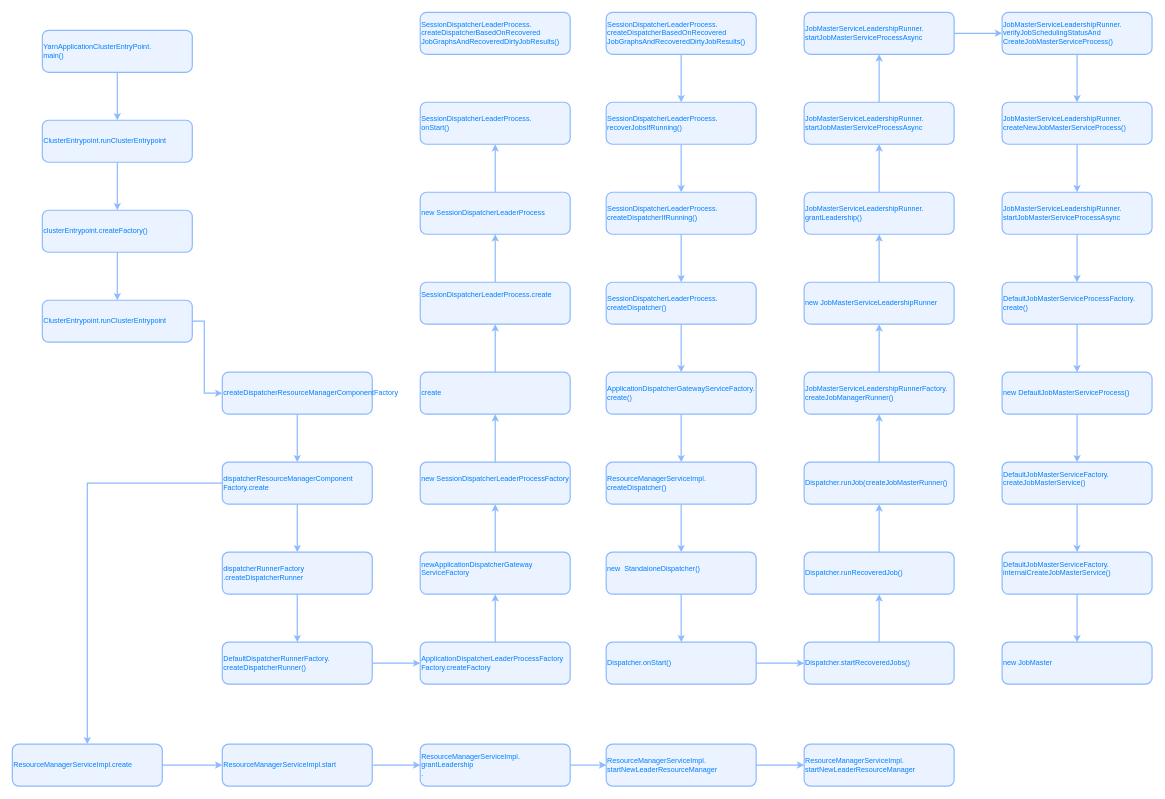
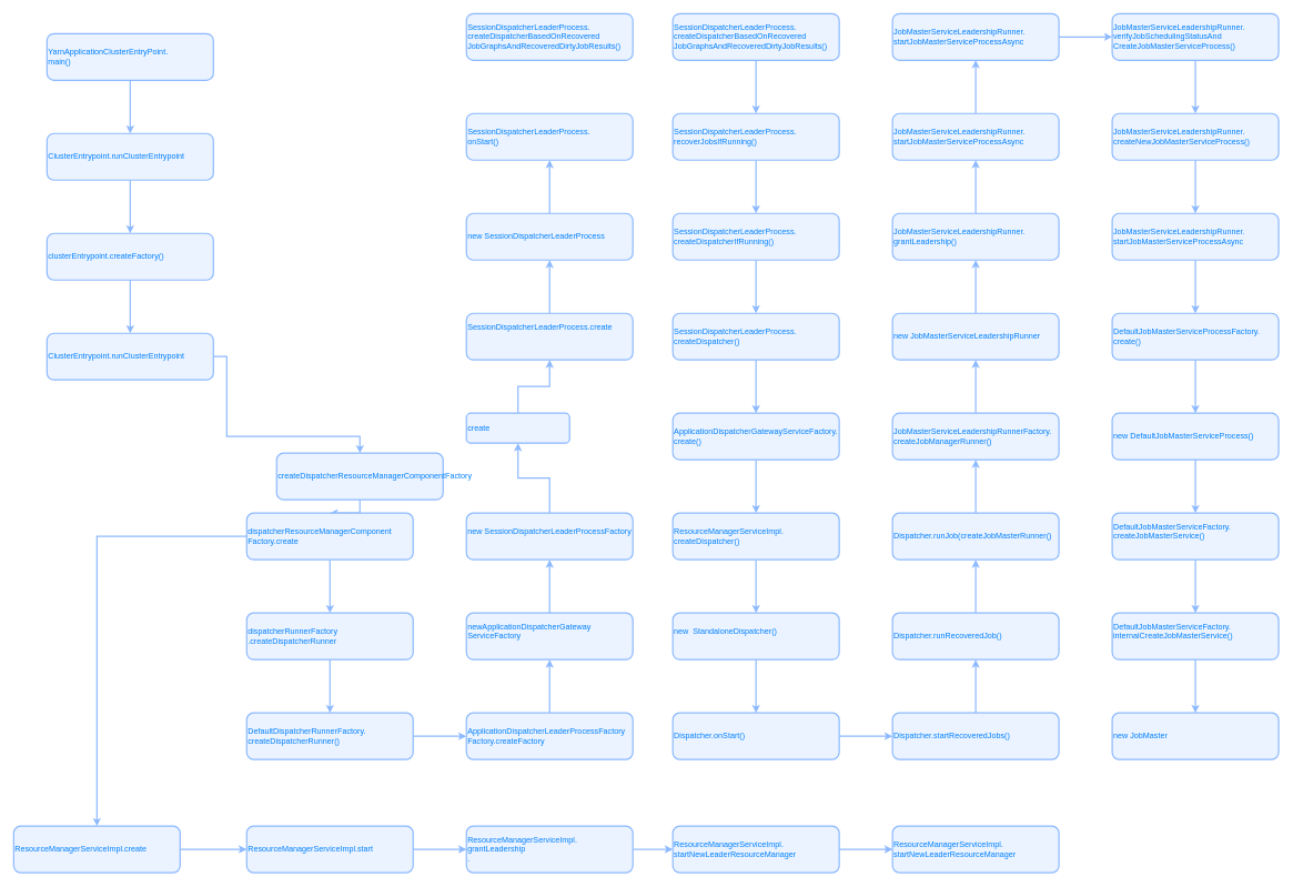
- <mxCell id="59" value="&lt;font color=&quot;#007fff&quot;&gt;createDispatcherResourceManagerComponentFactory&lt;br&gt;&lt;/font&gt;" style="rounded=1;whiteSpace=wrap;html=1;align=left;fillColor=#EAF3FF;strokeColor=#8DB9FF;strokeWidth=2;" vertex="1" parent="1"><mxGeometry x="370" y="620" width="250" height="70" as="geometry" /></mxCell>
+ <mxCell id="59" value="&lt;font color=&quot;#007fff&quot;&gt;createDispatcherResourceManagerComponentFactory&lt;br&gt;&lt;/font&gt;" style="rounded=1;whiteSpace=wrap;html=1;align=left;fillColor=#EAF3FF;strokeColor=#8DB9FF;strokeWidth=2;" vertex="1" parent="1"><mxGeometry x="415" y="680" width="250" height="70" as="geometry" /></mxCell>
- <mxCell id="74" value="&lt;font color=&quot;#007fff&quot;&gt;create&lt;br&gt;&lt;/font&gt;" style="rounded=1;whiteSpace=wrap;html=1;align=left;fillColor=#EAF3FF;strokeColor=#8DB9FF;strokeWidth=2;" vertex="1" parent="1"><mxGeometry x="700" y="620" width="250" height="70" as="geometry" /></mxCell>
+ <mxCell id="74" value="&lt;font color=&quot;#007fff&quot;&gt;create&lt;br&gt;&lt;/font&gt;" style="rounded=1;whiteSpace=wrap;html=1;align=left;fillColor=#EAF3FF;strokeColor=#8DB9FF;strokeWidth=2;" vertex="1" parent="1"><mxGeometry x="700" y="620" width="155" height="45" as="geometry" /></mxCell>
